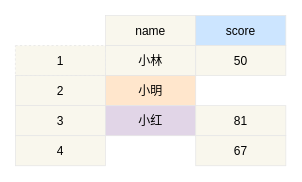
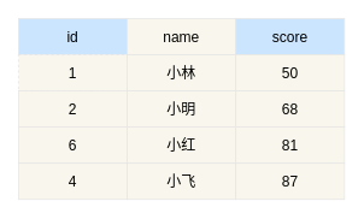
+ <mxCell id="2" value="id" style="rounded=0;whiteSpace=wrap;html=1;fontSize=16;fillColor=#cce5ff;strokeColor=#E6E6E6;" vertex="1" parent="1"><mxGeometry x="20" y="20" width="120" height="40" as="geometry" /></mxCell>
- <mxCell id="9" value="小明" style="rounded=0;whiteSpace=wrap;html=1;fontSize=16;fillColor=#ffe6cc;strokeColor=#E6E6E6;" vertex="1" parent="1"><mxGeometry x="140" y="100" width="120" height="40" as="geometry" /></mxCell>
+ <mxCell id="9" value="小明" style="rounded=0;whiteSpace=wrap;html=1;fontSize=16;fillColor=#f9f7ed;strokeColor=#E6E6E6;" vertex="1" parent="1"><mxGeometry x="140" y="100" width="120" height="40" as="geometry" /></mxCell>
+ <mxCell id="10" value="68" style="rounded=0;whiteSpace=wrap;html=1;fontSize=16;fillColor=#f9f7ed;strokeColor=#E6E6E6;" vertex="1" parent="1"><mxGeometry x="260" y="100" width="120" height="40" as="geometry" /></mxCell>
- <mxCell id="11" value="3" style="rounded=0;whiteSpace=wrap;html=1;fontSize=16;fillColor=#f9f7ed;strokeColor=#E6E6E6;" vertex="1" parent="1"><mxGeometry x="20" y="140" width="120" height="40" as="geometry" /></mxCell>
+ <mxCell id="11" value="6" style="rounded=0;whiteSpace=wrap;html=1;fontSize=16;fillColor=#f9f7ed;strokeColor=#E6E6E6;" vertex="1" parent="1"><mxGeometry x="20" y="140" width="120" height="40" as="geometry" /></mxCell>
- <mxCell id="12" value="小红" style="rounded=0;whiteSpace=wrap;html=1;fontSize=16;fillColor=#e1d5e7;strokeColor=#E6E6E6;" vertex="1" parent="1"><mxGeometry x="140" y="140" width="120" height="40" as="geometry" /></mxCell>
+ <mxCell id="12" value="小红" style="rounded=0;whiteSpace=wrap;html=1;fontSize=16;fillColor=#f9f7ed;strokeColor=#E6E6E6;" vertex="1" parent="1"><mxGeometry x="140" y="140" width="120" height="40" as="geometry" /></mxCell>
+ <mxCell id="15" value="小飞" style="rounded=0;whiteSpace=wrap;html=1;fontSize=16;fillColor=#f9f7ed;strokeColor=#E6E6E6;" vertex="1" parent="1"><mxGeometry x="140" y="180" width="120" height="40" as="geometry" /></mxCell>
- <mxCell id="16" value="67" style="rounded=0;whiteSpace=wrap;html=1;fontSize=16;fillColor=#f9f7ed;strokeColor=#E6E6E6;" vertex="1" parent="1"><mxGeometry x="260" y="180" width="120" height="40" as="geometry" /></mxCell>
+ <mxCell id="16" value="87" style="rounded=0;whiteSpace=wrap;html=1;fontSize=16;fillColor=#f9f7ed;strokeColor=#E6E6E6;" vertex="1" parent="1"><mxGeometry x="260" y="180" width="120" height="40" as="geometry" /></mxCell>
